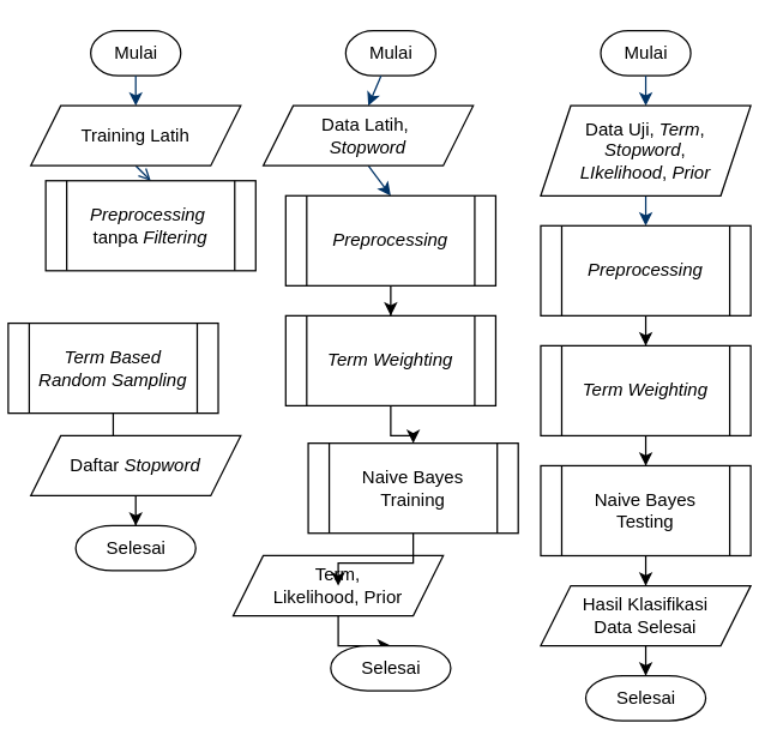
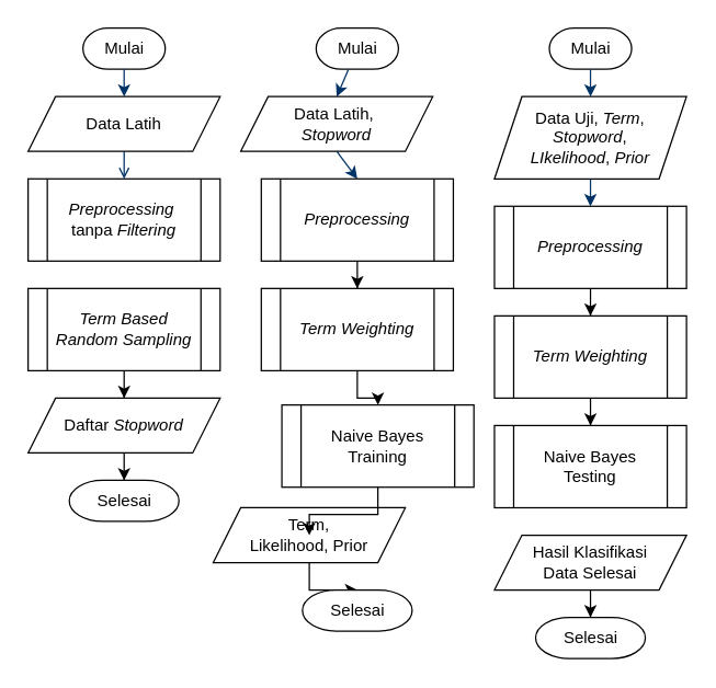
- <mxCell id="10" value="Training Latih" style="shape=parallelogram;perimeter=parallelogramPerimeter;whiteSpace=wrap;html=1;fixedSize=1;" vertex="1" parent="1"><mxGeometry x="20" y="70" width="140" height="40" as="geometry" /></mxCell>
+ <mxCell id="10" value="Data Latih" style="shape=parallelogram;perimeter=parallelogramPerimeter;whiteSpace=wrap;html=1;fixedSize=1;" vertex="1" parent="1"><mxGeometry x="20" y="70" width="140" height="40" as="geometry" /></mxCell>
- <mxCell id="5" value="&lt;i&gt;Preprocessing&amp;nbsp;&lt;/i&gt;&lt;br&gt;tanpa &lt;i&gt;Filtering&lt;/i&gt;" style="shape=process;whiteSpace=wrap;html=1;backgroundOutline=1;" vertex="1" parent="1"><mxGeometry x="30" y="120" width="140" height="60" as="geometry" /></mxCell>
+ <mxCell id="5" value="&lt;i&gt;Preprocessing&amp;nbsp;&lt;/i&gt;&lt;br&gt;tanpa &lt;i&gt;Filtering&lt;/i&gt;" style="shape=process;whiteSpace=wrap;html=1;backgroundOutline=1;" vertex="1" parent="1"><mxGeometry x="20" y="130" width="140" height="60" as="geometry" /></mxCell>
- <mxCell id="7" value="&lt;i&gt;Term Based Random Sampling&lt;/i&gt;" style="shape=process;whiteSpace=wrap;html=1;backgroundOutline=1;" vertex="1" parent="1"><mxGeometry x="5" y="215" width="140" height="60" as="geometry" /></mxCell>
+ <mxCell id="7" value="&lt;i&gt;Term Based Random Sampling&lt;/i&gt;" style="shape=process;whiteSpace=wrap;html=1;backgroundOutline=1;" vertex="1" parent="1"><mxGeometry x="20" y="210" width="140" height="60" as="geometry" /></mxCell>
- <mxCell id="36" value="" style="edgeStyle=orthogonalEdgeStyle;rounded=0;orthogonalLoop=1;jettySize=auto;html=1;" edge="1" parent="1" source="37" target="31"><mxGeometry relative="1" as="geometry" /></mxCell>
